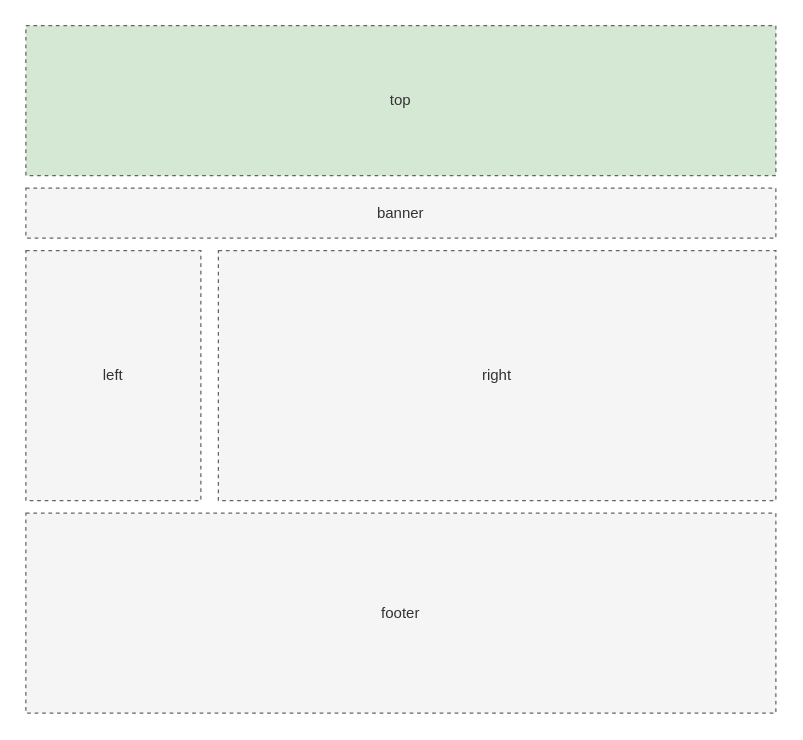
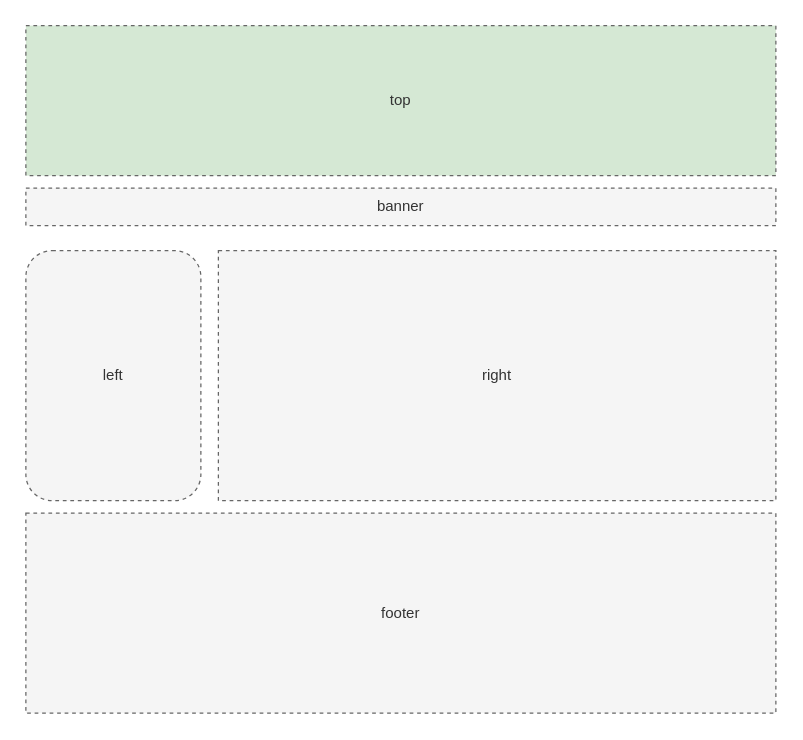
- <mxCell id="3" value="banner" style="rounded=0;whiteSpace=wrap;html=1;dashed=1;fillColor=#f5f5f5;fontColor=#333333;strokeColor=#666666;" vertex="1" parent="1"><mxGeometry x="20" y="150" width="600" height="40" as="geometry" /></mxCell>
+ <mxCell id="3" value="banner" style="rounded=0;whiteSpace=wrap;html=1;dashed=1;fillColor=#f5f5f5;fontColor=#333333;strokeColor=#666666;" vertex="1" parent="1"><mxGeometry x="20" y="150" width="600" height="30" as="geometry" /></mxCell>
- <mxCell id="4" value="left" style="rounded=0;whiteSpace=wrap;html=1;dashed=1;fillColor=#f5f5f5;fontColor=#333333;strokeColor=#666666;" vertex="1" parent="1"><mxGeometry x="20" y="200" width="140" height="200" as="geometry" /></mxCell>
+ <mxCell id="4" value="left" style="whiteSpace=wrap;html=1;dashed=1;fillColor=#f5f5f5;fontColor=#333333;strokeColor=#666666;rounded=1;" vertex="1" parent="1"><mxGeometry x="20" y="200" width="140" height="200" as="geometry" /></mxCell>
